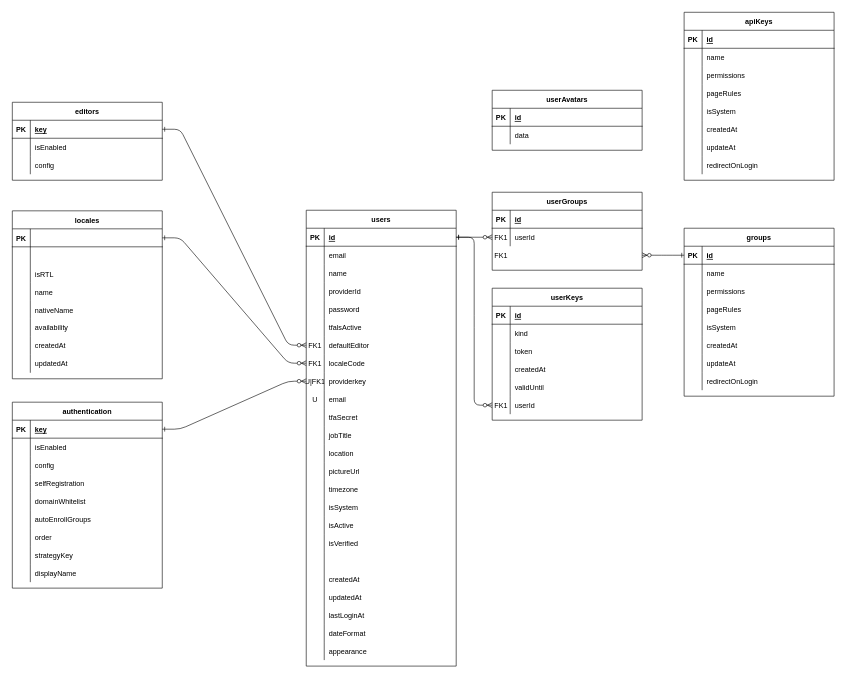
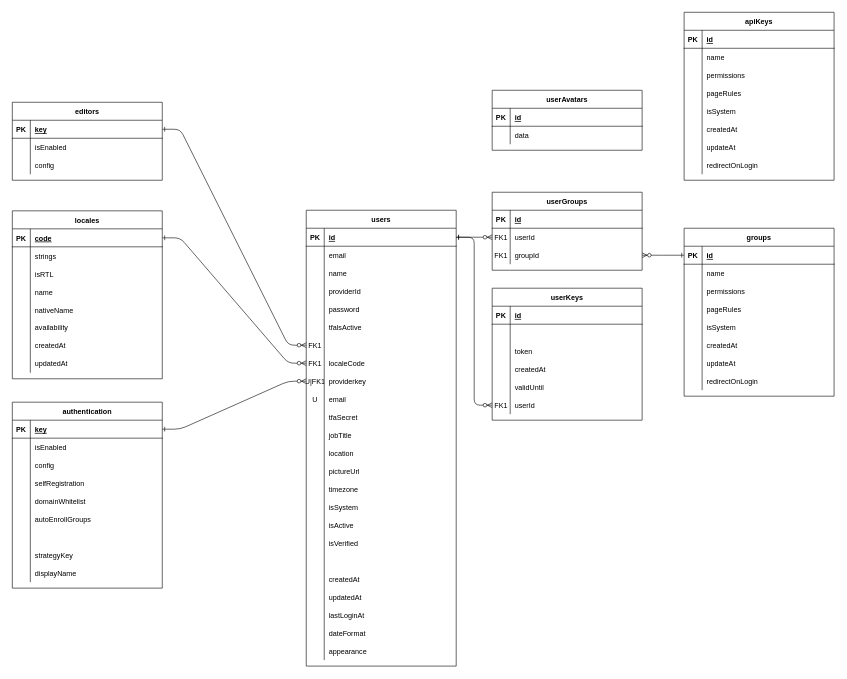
+ <mxCell id="88" value="code" style="shape=partialRectangle;overflow=hidden;connectable=0;fillColor=none;top=0;left=0;bottom=0;right=0;align=left;spacingLeft=6;fontStyle=5;" vertex="1" parent="86"><mxGeometry x="30" width="220" height="30" as="geometry"><mxRectangle width="220" height="30" as="alternateBounds" /></mxGeometry></mxCell>
+ <mxCell id="174" value="groupId" style="shape=partialRectangle;overflow=hidden;connectable=0;fillColor=none;top=0;left=0;bottom=0;right=0;align=left;spacingLeft=6;" vertex="1" parent="172"><mxGeometry x="30" width="220" height="30" as="geometry"><mxRectangle width="220" height="30" as="alternateBounds" /></mxGeometry></mxCell>
+ <mxCell id="91" value="strings" style="shape=partialRectangle;overflow=hidden;connectable=0;fillColor=none;top=0;left=0;bottom=0;right=0;align=left;spacingLeft=6;" vertex="1" parent="89"><mxGeometry x="30" width="220" height="30" as="geometry"><mxRectangle width="220" height="30" as="alternateBounds" /></mxGeometry></mxCell>
- <mxCell id="183" value="kind" style="shape=partialRectangle;overflow=hidden;connectable=0;fillColor=none;top=0;left=0;bottom=0;right=0;align=left;spacingLeft=6;" vertex="1" parent="181"><mxGeometry x="30" width="220" height="30" as="geometry"><mxRectangle width="220" height="30" as="alternateBounds" /></mxGeometry></mxCell>
- <mxCell id="23" value="defaultEditor" style="shape=partialRectangle;overflow=hidden;connectable=0;fillColor=none;top=0;left=0;bottom=0;right=0;align=left;spacingLeft=6;" vertex="1" parent="21"><mxGeometry x="30" width="220" height="30" as="geometry"><mxRectangle width="220" height="30" as="alternateBounds" /></mxGeometry></mxCell>
- <mxCell id="132" value="order" style="shape=partialRectangle;overflow=hidden;connectable=0;fillColor=none;top=0;left=0;bottom=0;right=0;align=left;spacingLeft=6;" vertex="1" parent="130"><mxGeometry x="30" width="220" height="30" as="geometry"><mxRectangle width="220" height="30" as="alternateBounds" /></mxGeometry></mxCell>
